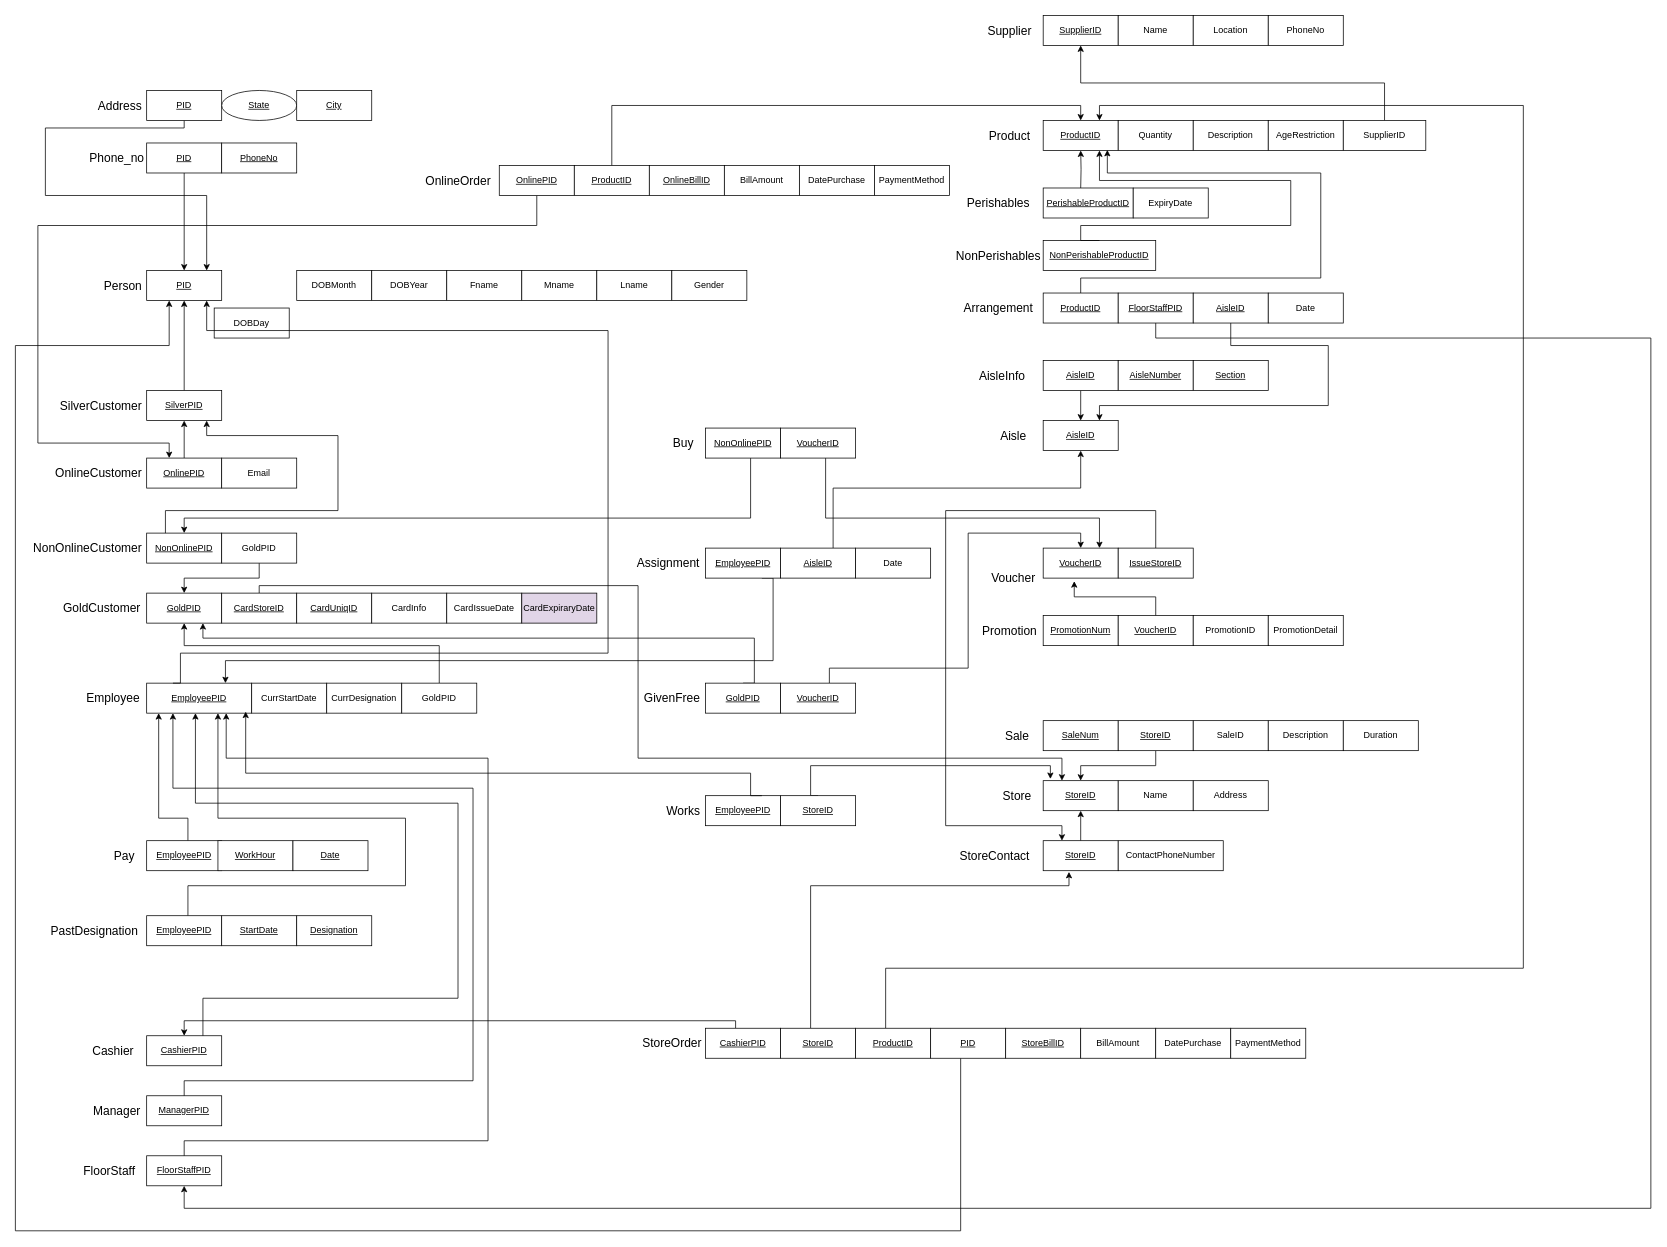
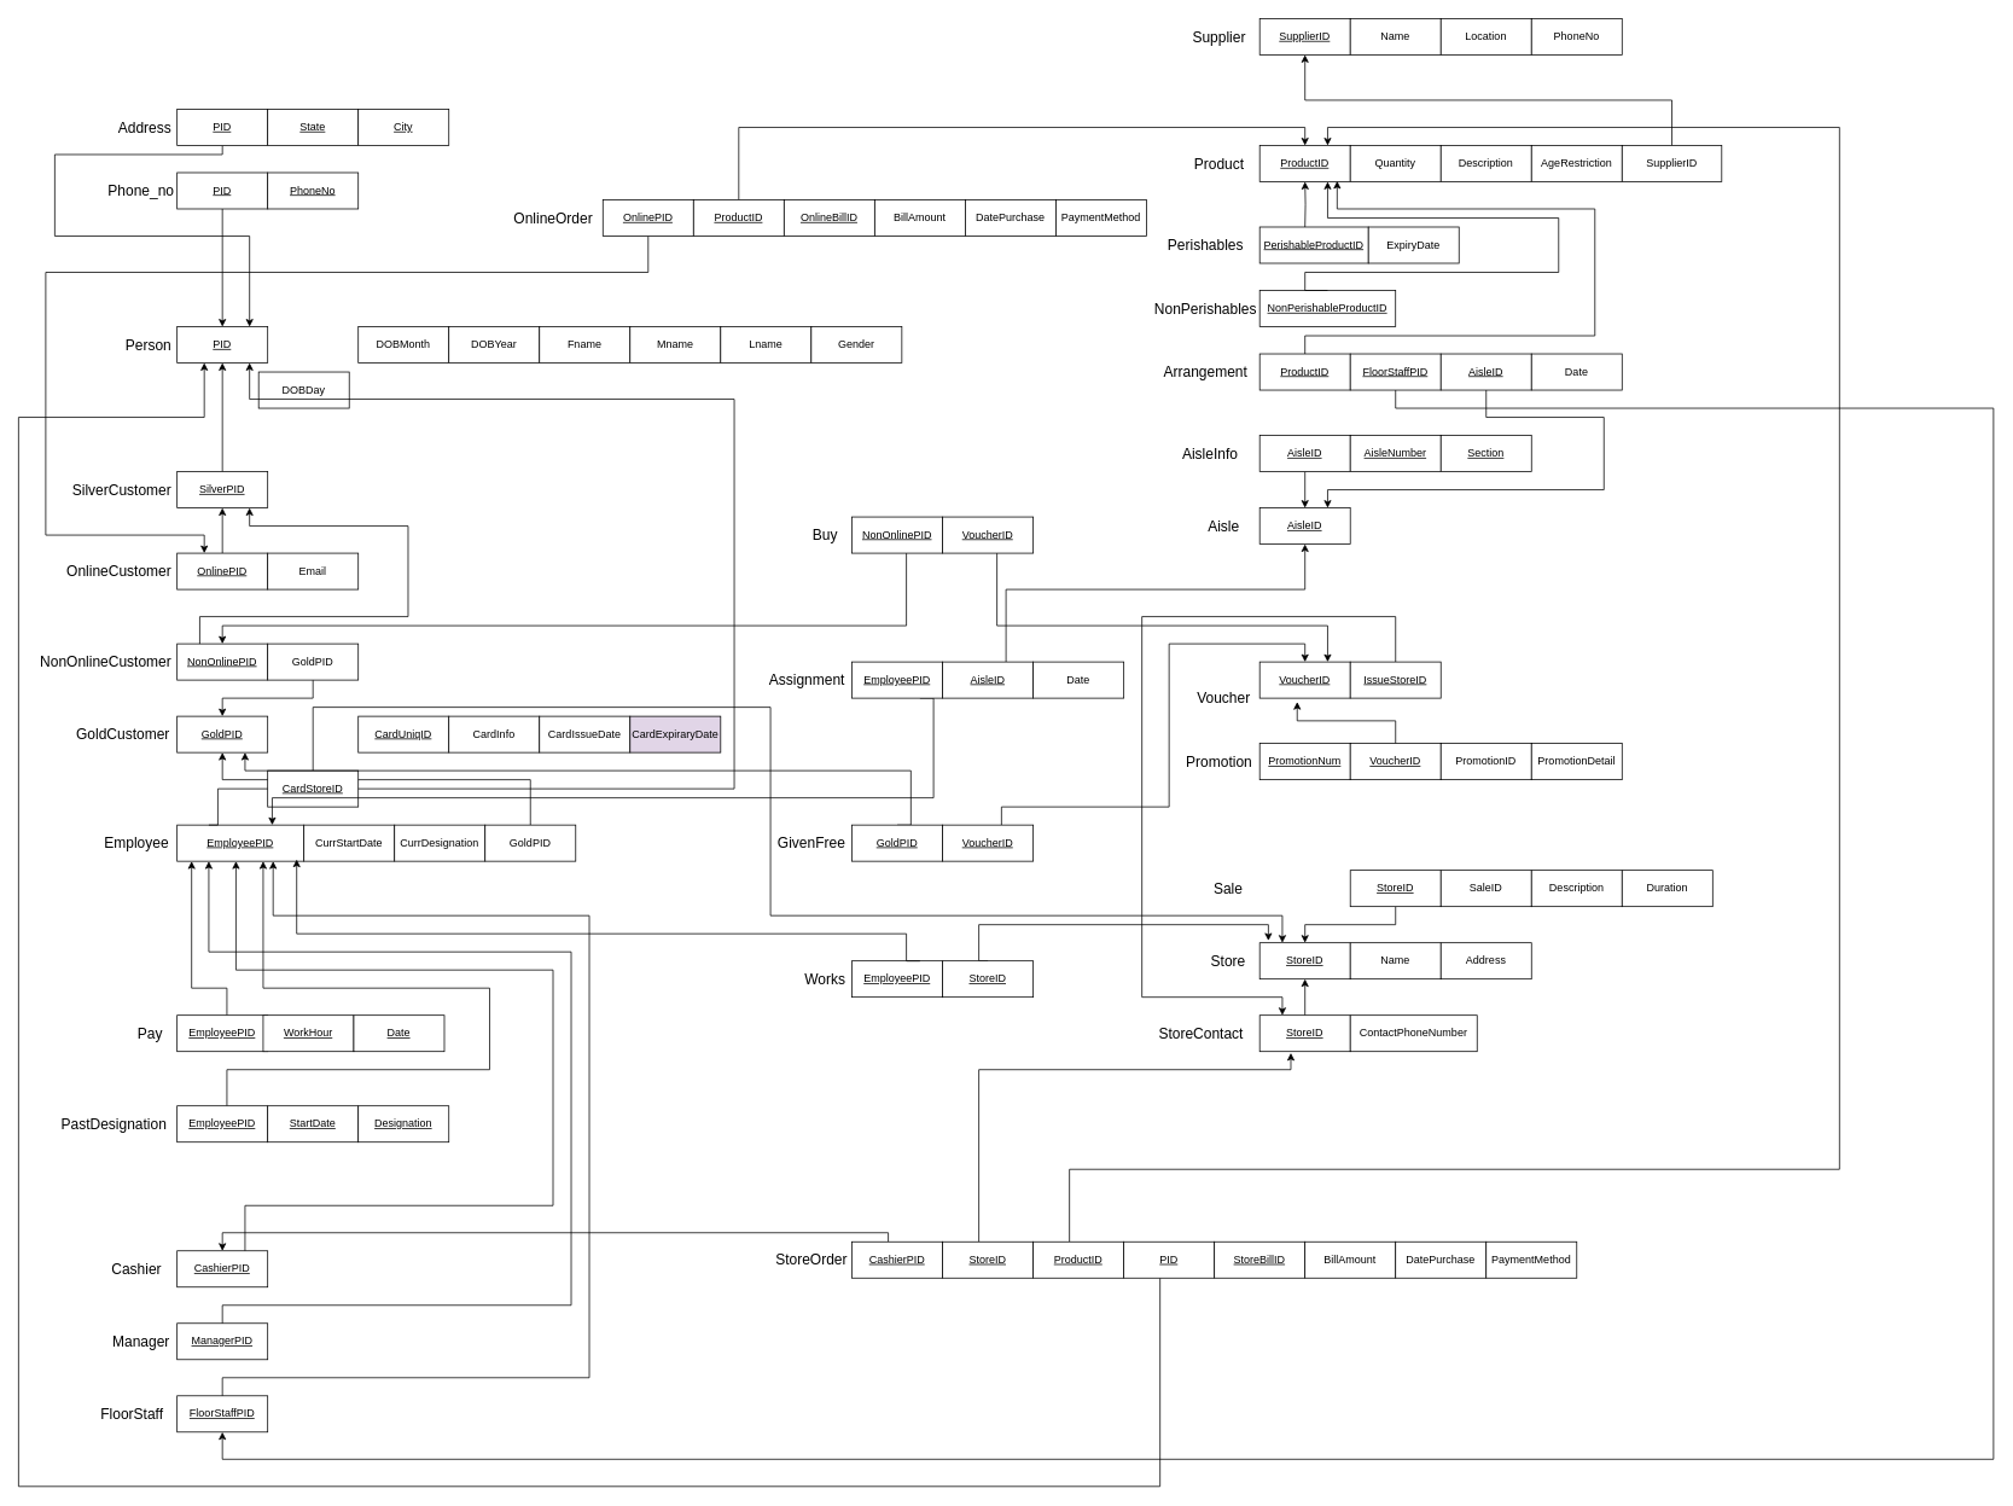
- <mxCell id="18" value="&lt;u&gt;State&lt;/u&gt;" style="ellipse;whiteSpace=wrap;html=1;align=center;" parent="1" vertex="1"><mxGeometry x="295" y="120" width="100" height="40" as="geometry" /></mxCell>
+ <mxCell id="18" value="&lt;u&gt;State&lt;/u&gt;" style="whiteSpace=wrap;html=1;align=center;" parent="1" vertex="1"><mxGeometry x="295" y="120" width="100" height="40" as="geometry" /></mxCell>
- <mxCell id="110" value="&lt;u&gt;CardStoreID&lt;/u&gt;" style="whiteSpace=wrap;html=1;align=center;" parent="1" vertex="1"><mxGeometry x="295" y="790" width="100" height="40" as="geometry" /></mxCell>
+ <mxCell id="110" value="&lt;u&gt;CardStoreID&lt;/u&gt;" style="whiteSpace=wrap;html=1;align=center;" parent="1" vertex="1"><mxGeometry x="295" y="850" width="100" height="40" as="geometry" /></mxCell>
- <mxCell id="100" value="&lt;u&gt;SaleNum&lt;/u&gt;" style="whiteSpace=wrap;html=1;align=center;" parent="1" vertex="1"><mxGeometry x="1390" y="960" width="100" height="40" as="geometry" /></mxCell>
